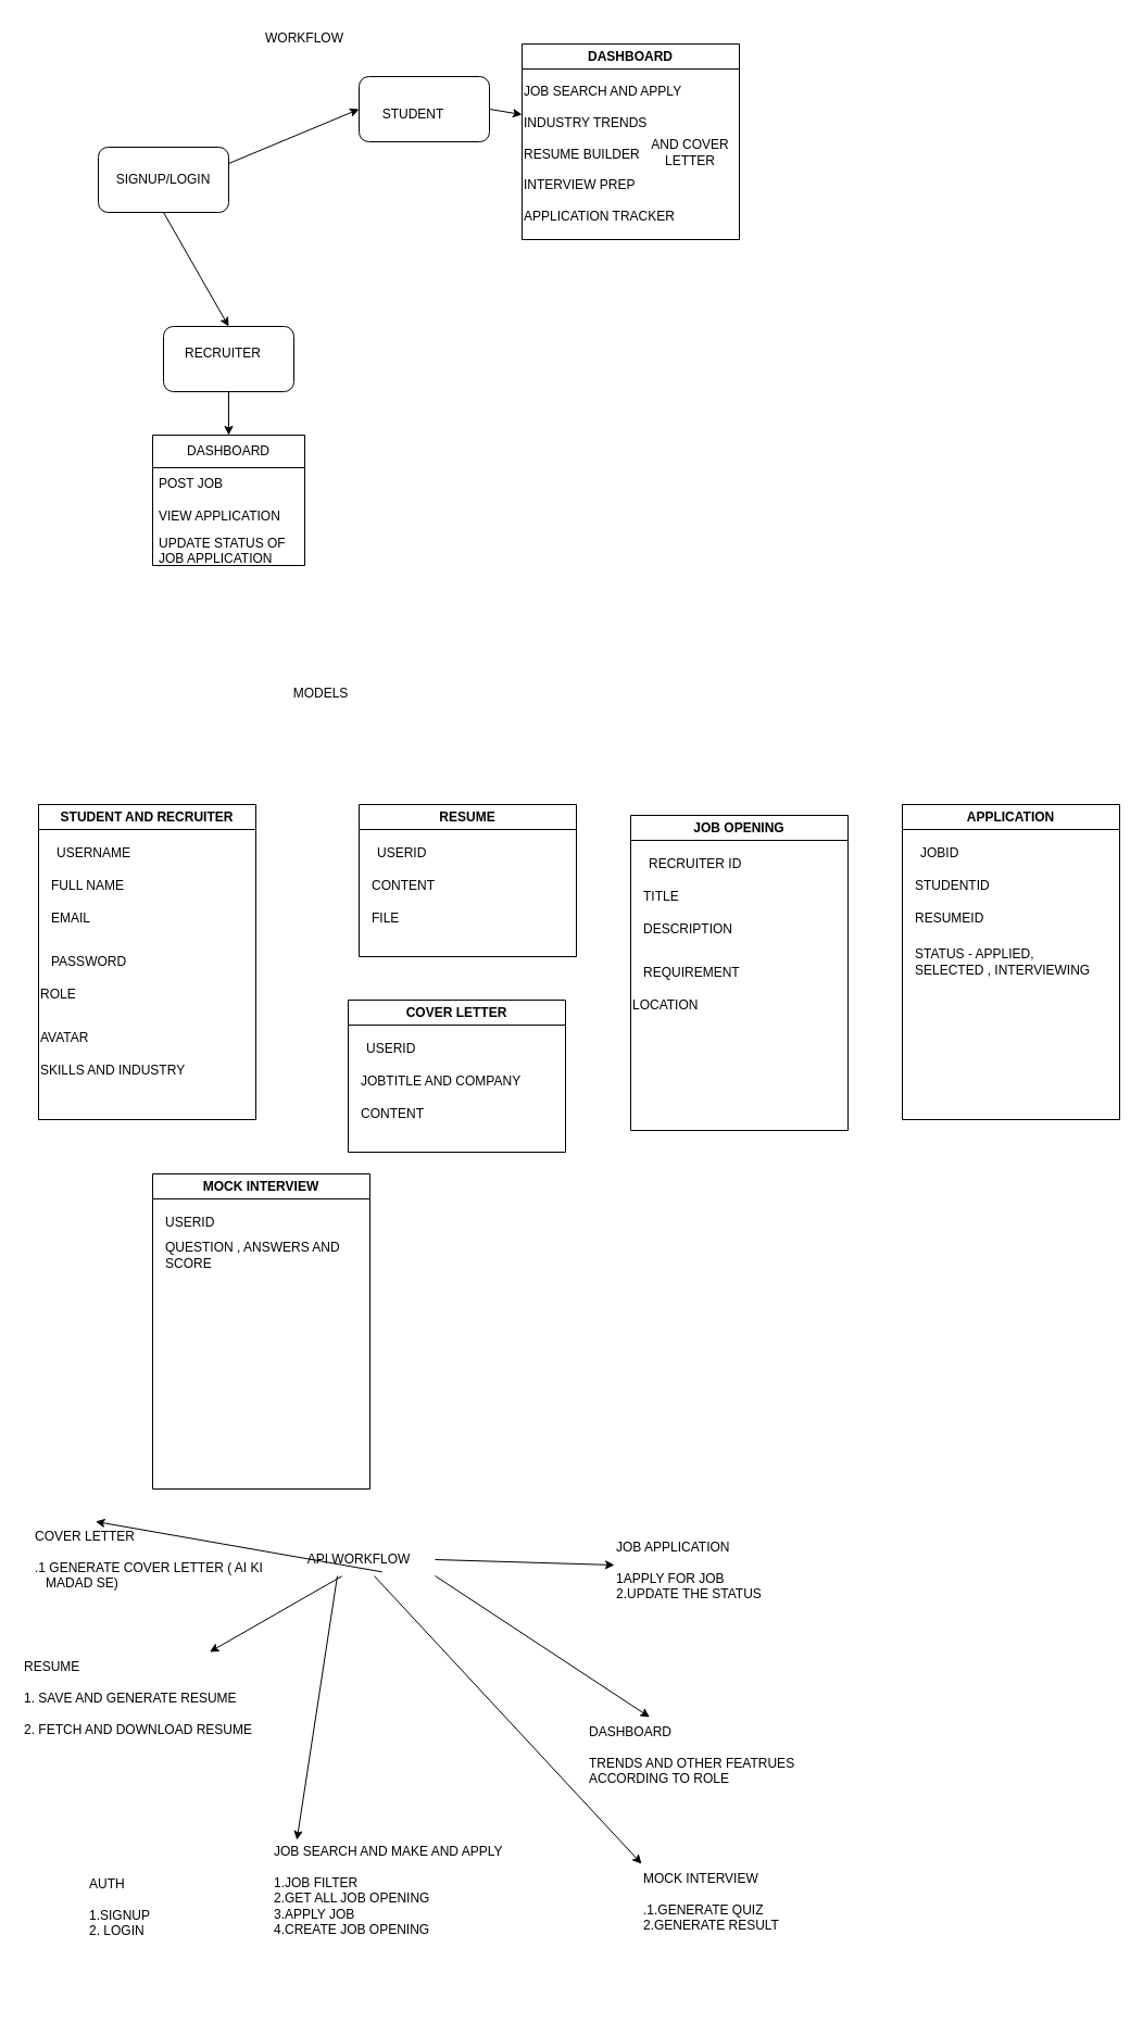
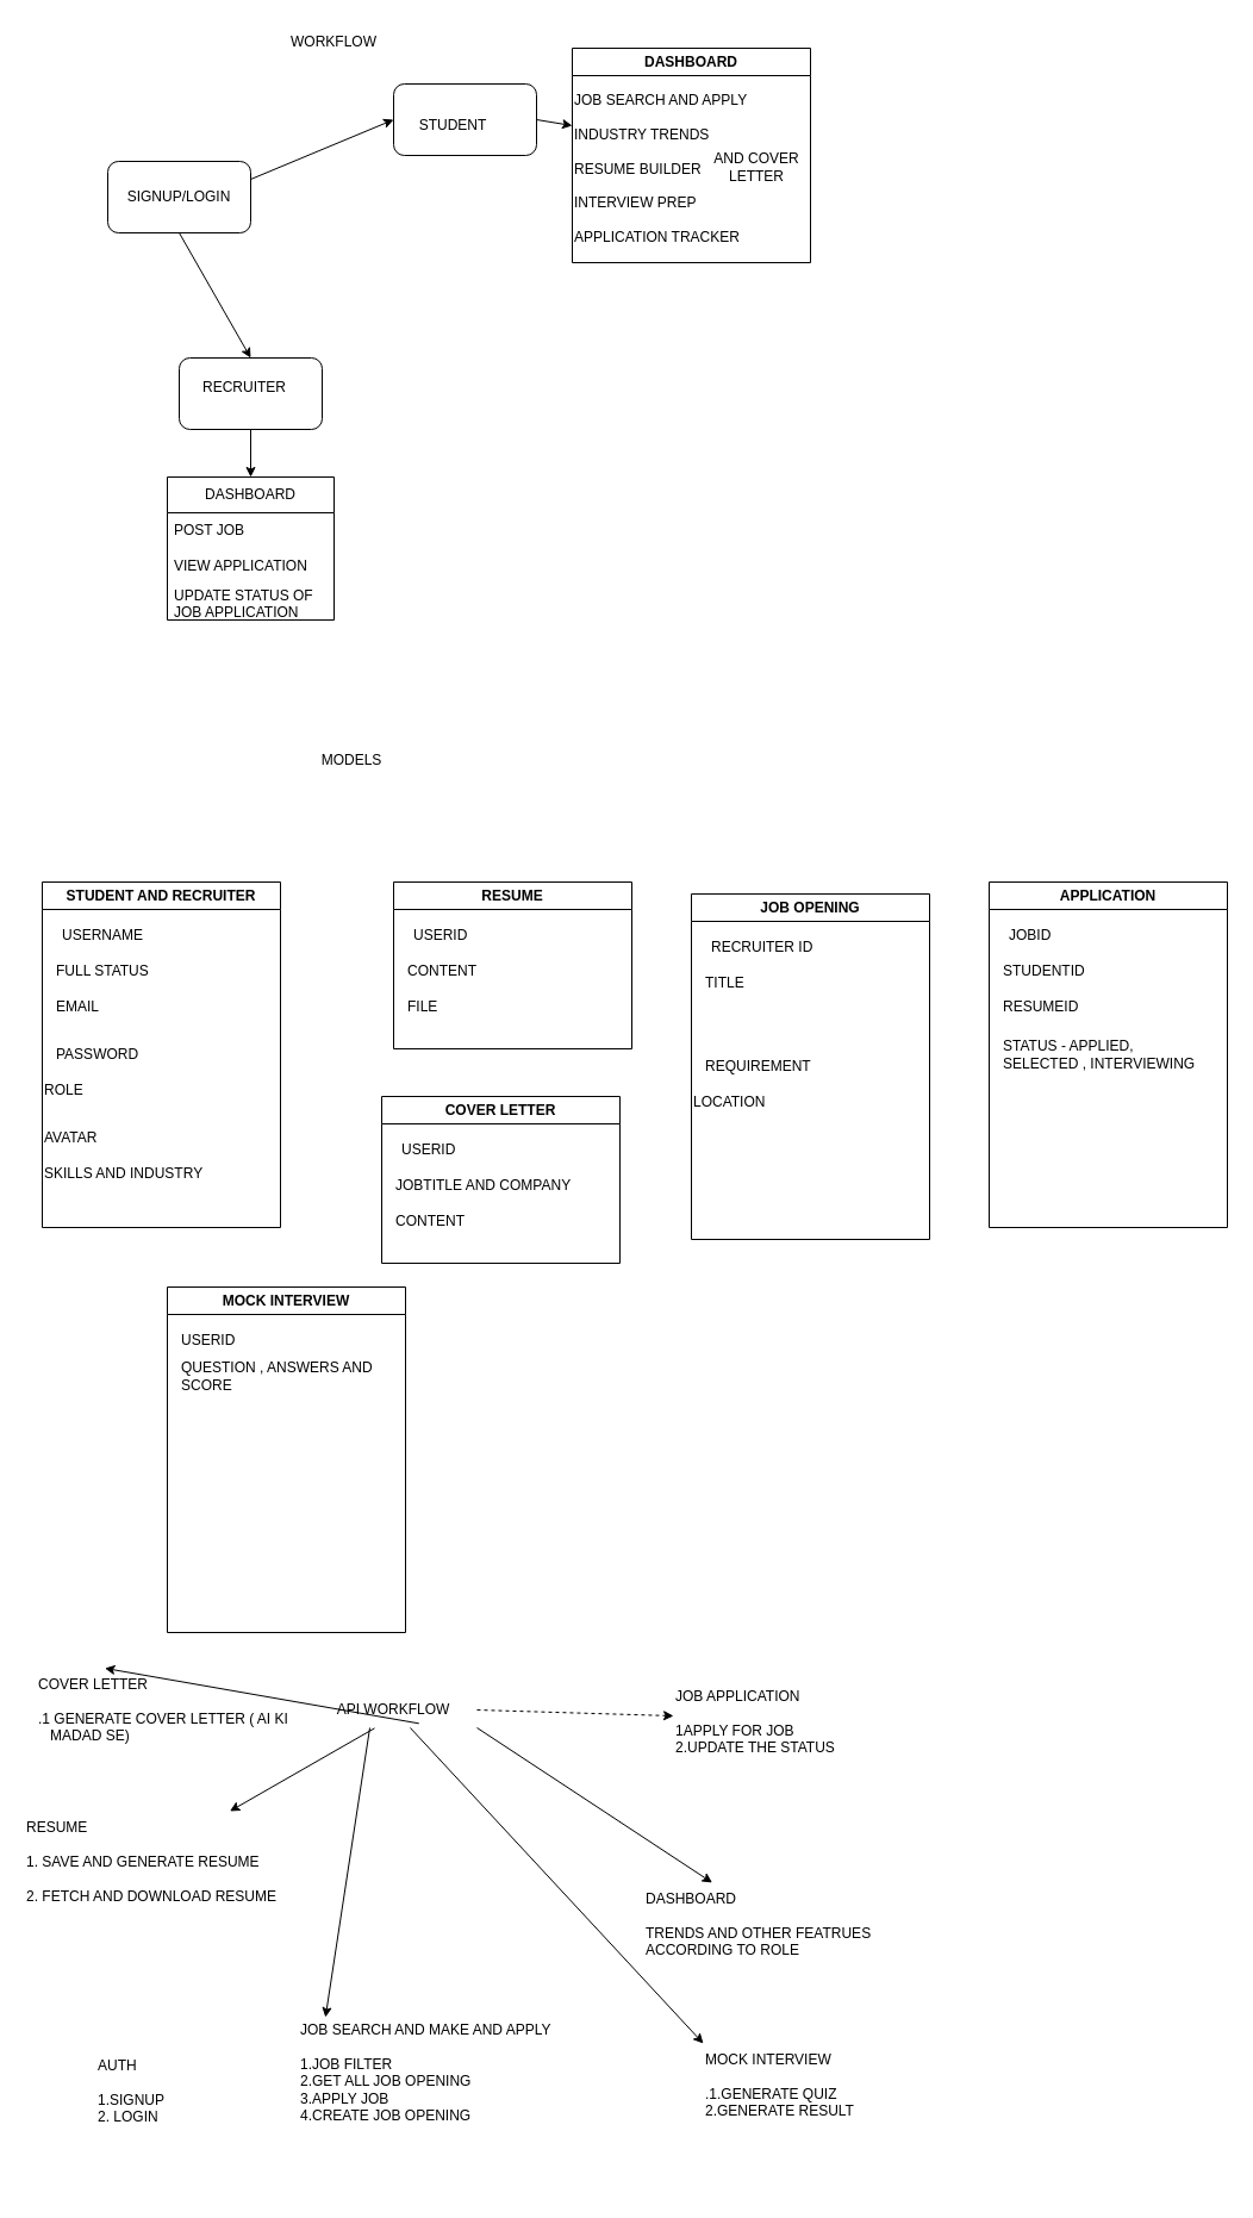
- <mxCell id="23" value="FULL NAME" style="text;html=1;verticalAlign=middle;whiteSpace=wrap;rounded=0;" vertex="1" parent="21"><mxGeometry x="10" y="60" width="165" height="30" as="geometry" /></mxCell>
+ <mxCell id="23" value="FULL STATUS" style="text;html=1;verticalAlign=middle;whiteSpace=wrap;rounded=0;" vertex="1" parent="21"><mxGeometry x="10" y="60" width="165" height="30" as="geometry" /></mxCell>
- <mxCell id="40" value="DESCRIPTION" style="text;html=1;verticalAlign=middle;whiteSpace=wrap;rounded=0;" vertex="1" parent="37"><mxGeometry x="10" y="90" width="165" height="30" as="geometry" /></mxCell>
- <mxCell id="59" value="" style="endArrow=classic;html=1;entryX=0;entryY=0.25;entryDx=0;entryDy=0;exitX=1;exitY=0.5;exitDx=0;exitDy=0;" edge="1" parent="1" source="51" target="57"><mxGeometry width="50" height="50" relative="1" as="geometry"><mxPoint x="360" y="1550" as="sourcePoint" /><mxPoint x="410" y="1500" as="targetPoint" /></mxGeometry></mxCell>
+ <mxCell id="59" value="" style="endArrow=classic;html=1;entryX=0;entryY=0.25;entryDx=0;entryDy=0;exitX=1;exitY=0.5;exitDx=0;exitDy=0;dashed=1;" edge="1" parent="1" source="51" target="57"><mxGeometry width="50" height="50" relative="1" as="geometry"><mxPoint x="360" y="1550" as="sourcePoint" /><mxPoint x="410" y="1500" as="targetPoint" /></mxGeometry></mxCell>
